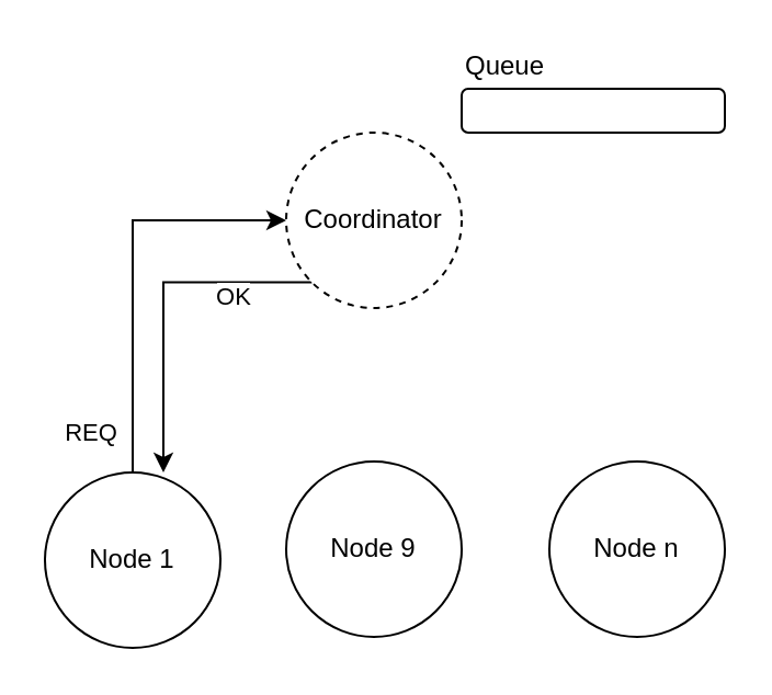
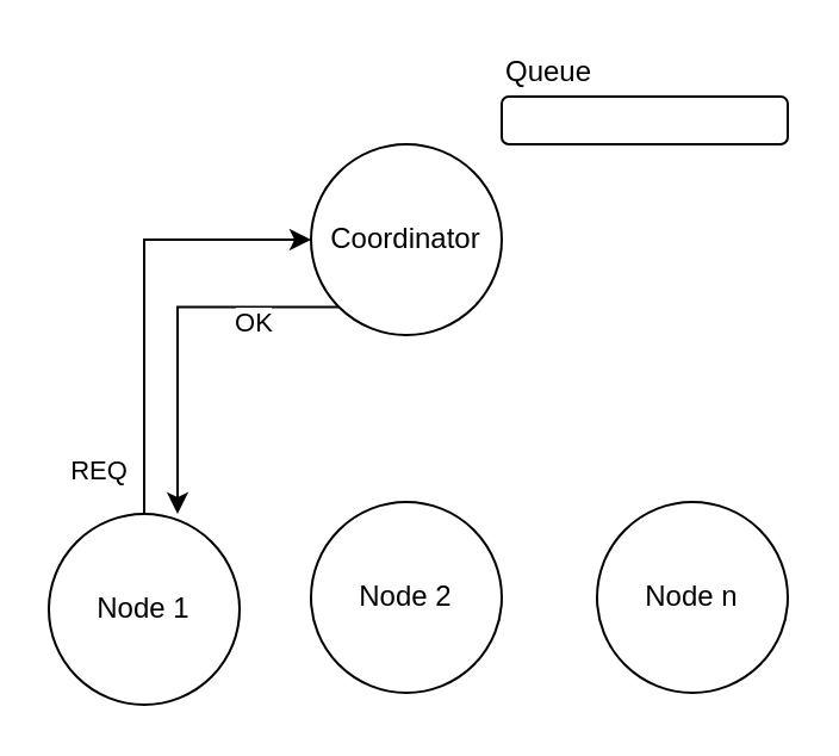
- <mxCell id="9" value="Coordinator" style="ellipse;whiteSpace=wrap;html=1;aspect=fixed;dashed=1;" parent="1" vertex="1"><mxGeometry x="130" y="60" width="80" height="80" as="geometry" /></mxCell>
+ <mxCell id="9" value="Coordinator" style="ellipse;whiteSpace=wrap;html=1;aspect=fixed;" parent="1" vertex="1"><mxGeometry x="130" y="60" width="80" height="80" as="geometry" /></mxCell>
- <mxCell id="5" value="Node 9" style="ellipse;whiteSpace=wrap;html=1;aspect=fixed;" parent="1" vertex="1"><mxGeometry x="130" y="210" width="80" height="80" as="geometry" /></mxCell>
+ <mxCell id="5" value="Node 2" style="ellipse;whiteSpace=wrap;html=1;aspect=fixed;" parent="1" vertex="1"><mxGeometry x="130" y="210" width="80" height="80" as="geometry" /></mxCell>
